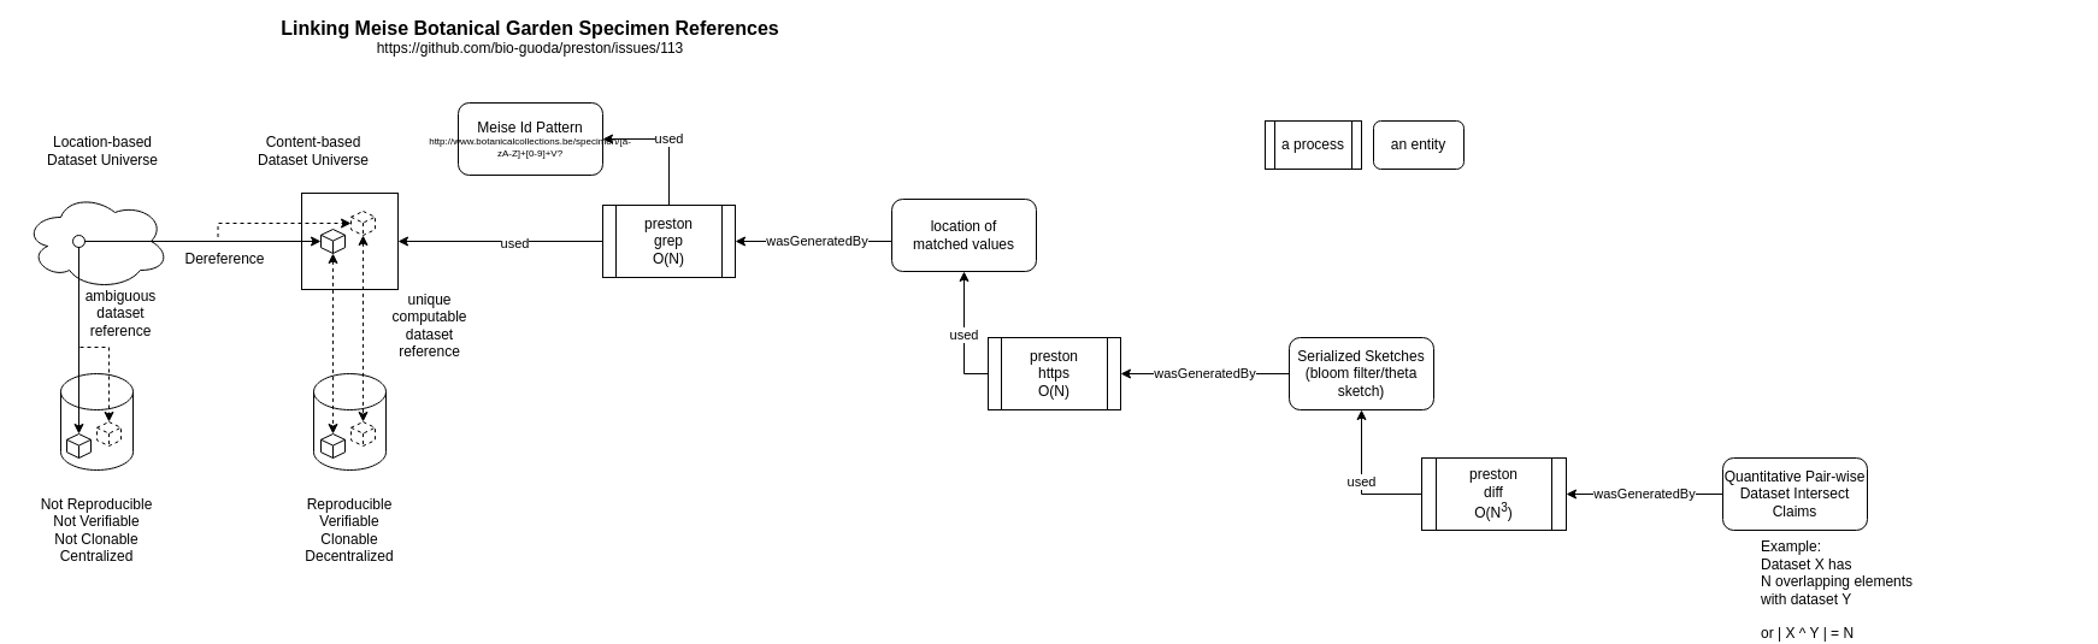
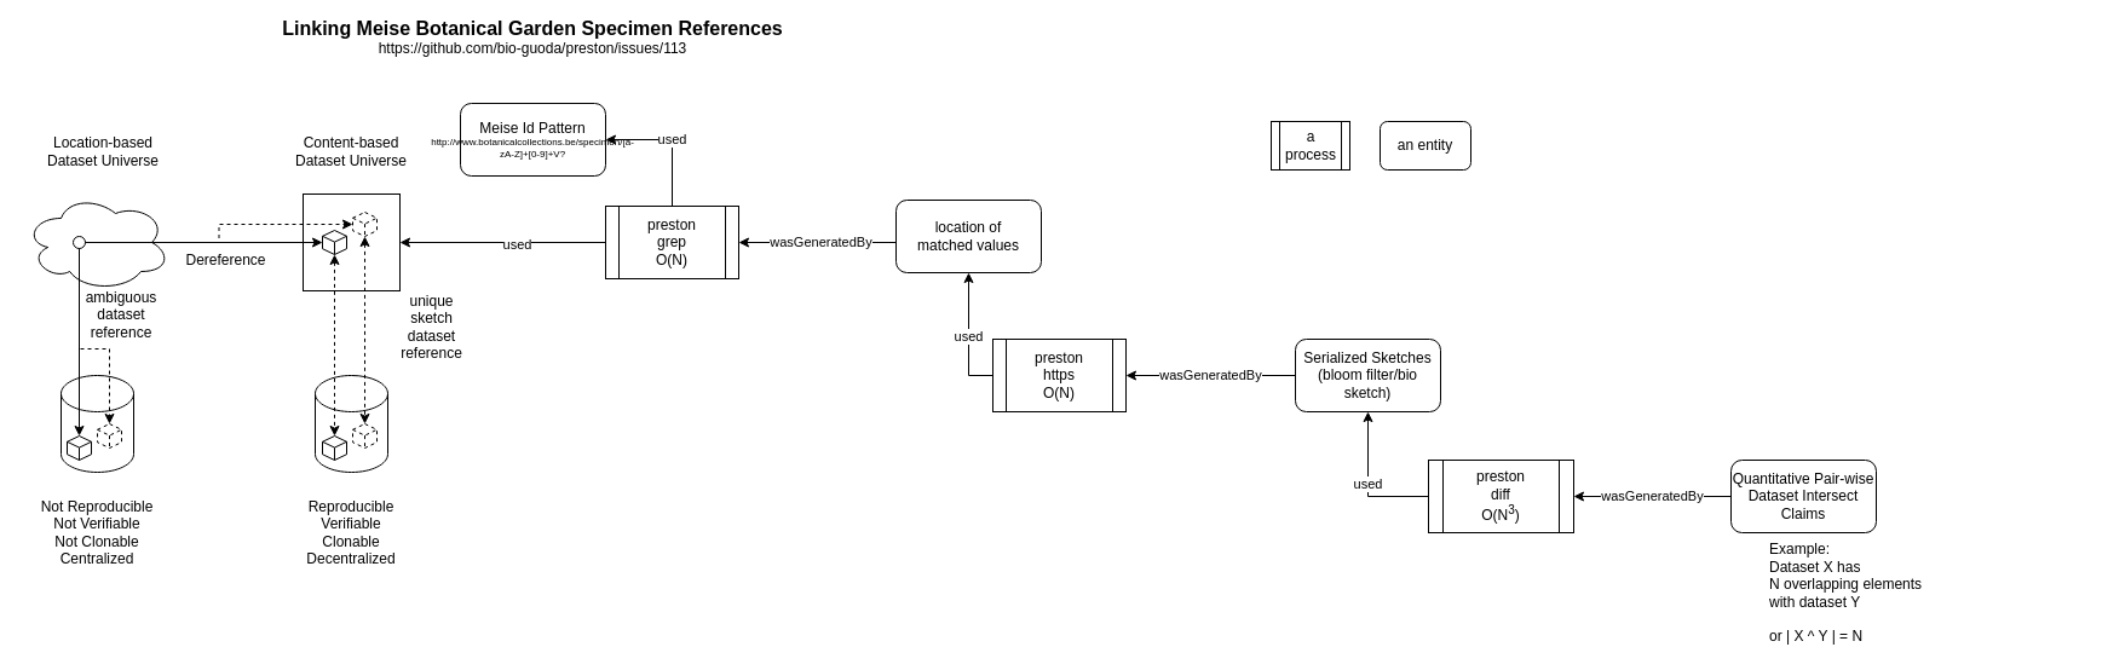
- <mxCell id="42" value="a process" style="shape=process;whiteSpace=wrap;html=1;backgroundOutline=1;" vertex="1" parent="1"><mxGeometry x="1050" y="100" width="80" height="40" as="geometry" /></mxCell>
+ <mxCell id="42" value="a process" style="shape=process;whiteSpace=wrap;html=1;backgroundOutline=1;" vertex="1" parent="1"><mxGeometry x="1050" y="100" width="65" height="40" as="geometry" /></mxCell>
- <mxCell id="6" value="&lt;div&gt;Content-based &lt;br&gt;&lt;/div&gt;&lt;div&gt;Dataset Universe&lt;br&gt;&lt;/div&gt;" style="text;html=1;strokeColor=none;fillColor=none;align=center;verticalAlign=middle;whiteSpace=wrap;rounded=0;" parent="1" vertex="1"><mxGeometry x="210" y="105" width="100" height="40" as="geometry" /></mxCell>
+ <mxCell id="6" value="&lt;div&gt;Content-based &lt;br&gt;&lt;/div&gt;&lt;div&gt;Dataset Universe&lt;br&gt;&lt;/div&gt;" style="text;html=1;strokeColor=none;fillColor=none;align=center;verticalAlign=middle;whiteSpace=wrap;rounded=0;" parent="1" vertex="1"><mxGeometry x="240" y="105" width="100" height="40" as="geometry" /></mxCell>
- <mxCell id="8" value="&lt;div&gt;unique &lt;br&gt;&lt;/div&gt;&lt;div&gt;computable&lt;/div&gt;&lt;div&gt;dataset&lt;br&gt;&lt;/div&gt;&lt;div&gt;reference&lt;/div&gt;" style="text;html=1;strokeColor=none;fillColor=none;align=center;verticalAlign=middle;whiteSpace=wrap;rounded=0;" parent="1" vertex="1"><mxGeometry x="311" y="260" width="91" height="20" as="geometry" /></mxCell>
+ <mxCell id="8" value="&lt;div&gt;unique &lt;br&gt;&lt;/div&gt;&lt;div&gt;sketch&lt;/div&gt;&lt;div&gt;dataset&lt;br&gt;&lt;/div&gt;&lt;div&gt;reference&lt;/div&gt;" style="text;html=1;strokeColor=none;fillColor=none;align=center;verticalAlign=middle;whiteSpace=wrap;rounded=0;" parent="1" vertex="1"><mxGeometry x="311" y="260" width="91" height="20" as="geometry" /></mxCell>
- <mxCell id="39" value="Serialized Sketches&lt;br&gt;(bloom filter/theta sketch)" style="rounded=1;whiteSpace=wrap;html=1;" vertex="1" parent="1"><mxGeometry x="1070" y="280" width="120" height="60" as="geometry" /></mxCell>
+ <mxCell id="39" value="Serialized Sketches&lt;br&gt;(bloom filter/bio sketch)" style="rounded=1;whiteSpace=wrap;html=1;" vertex="1" parent="1"><mxGeometry x="1070" y="280" width="120" height="60" as="geometry" /></mxCell>
